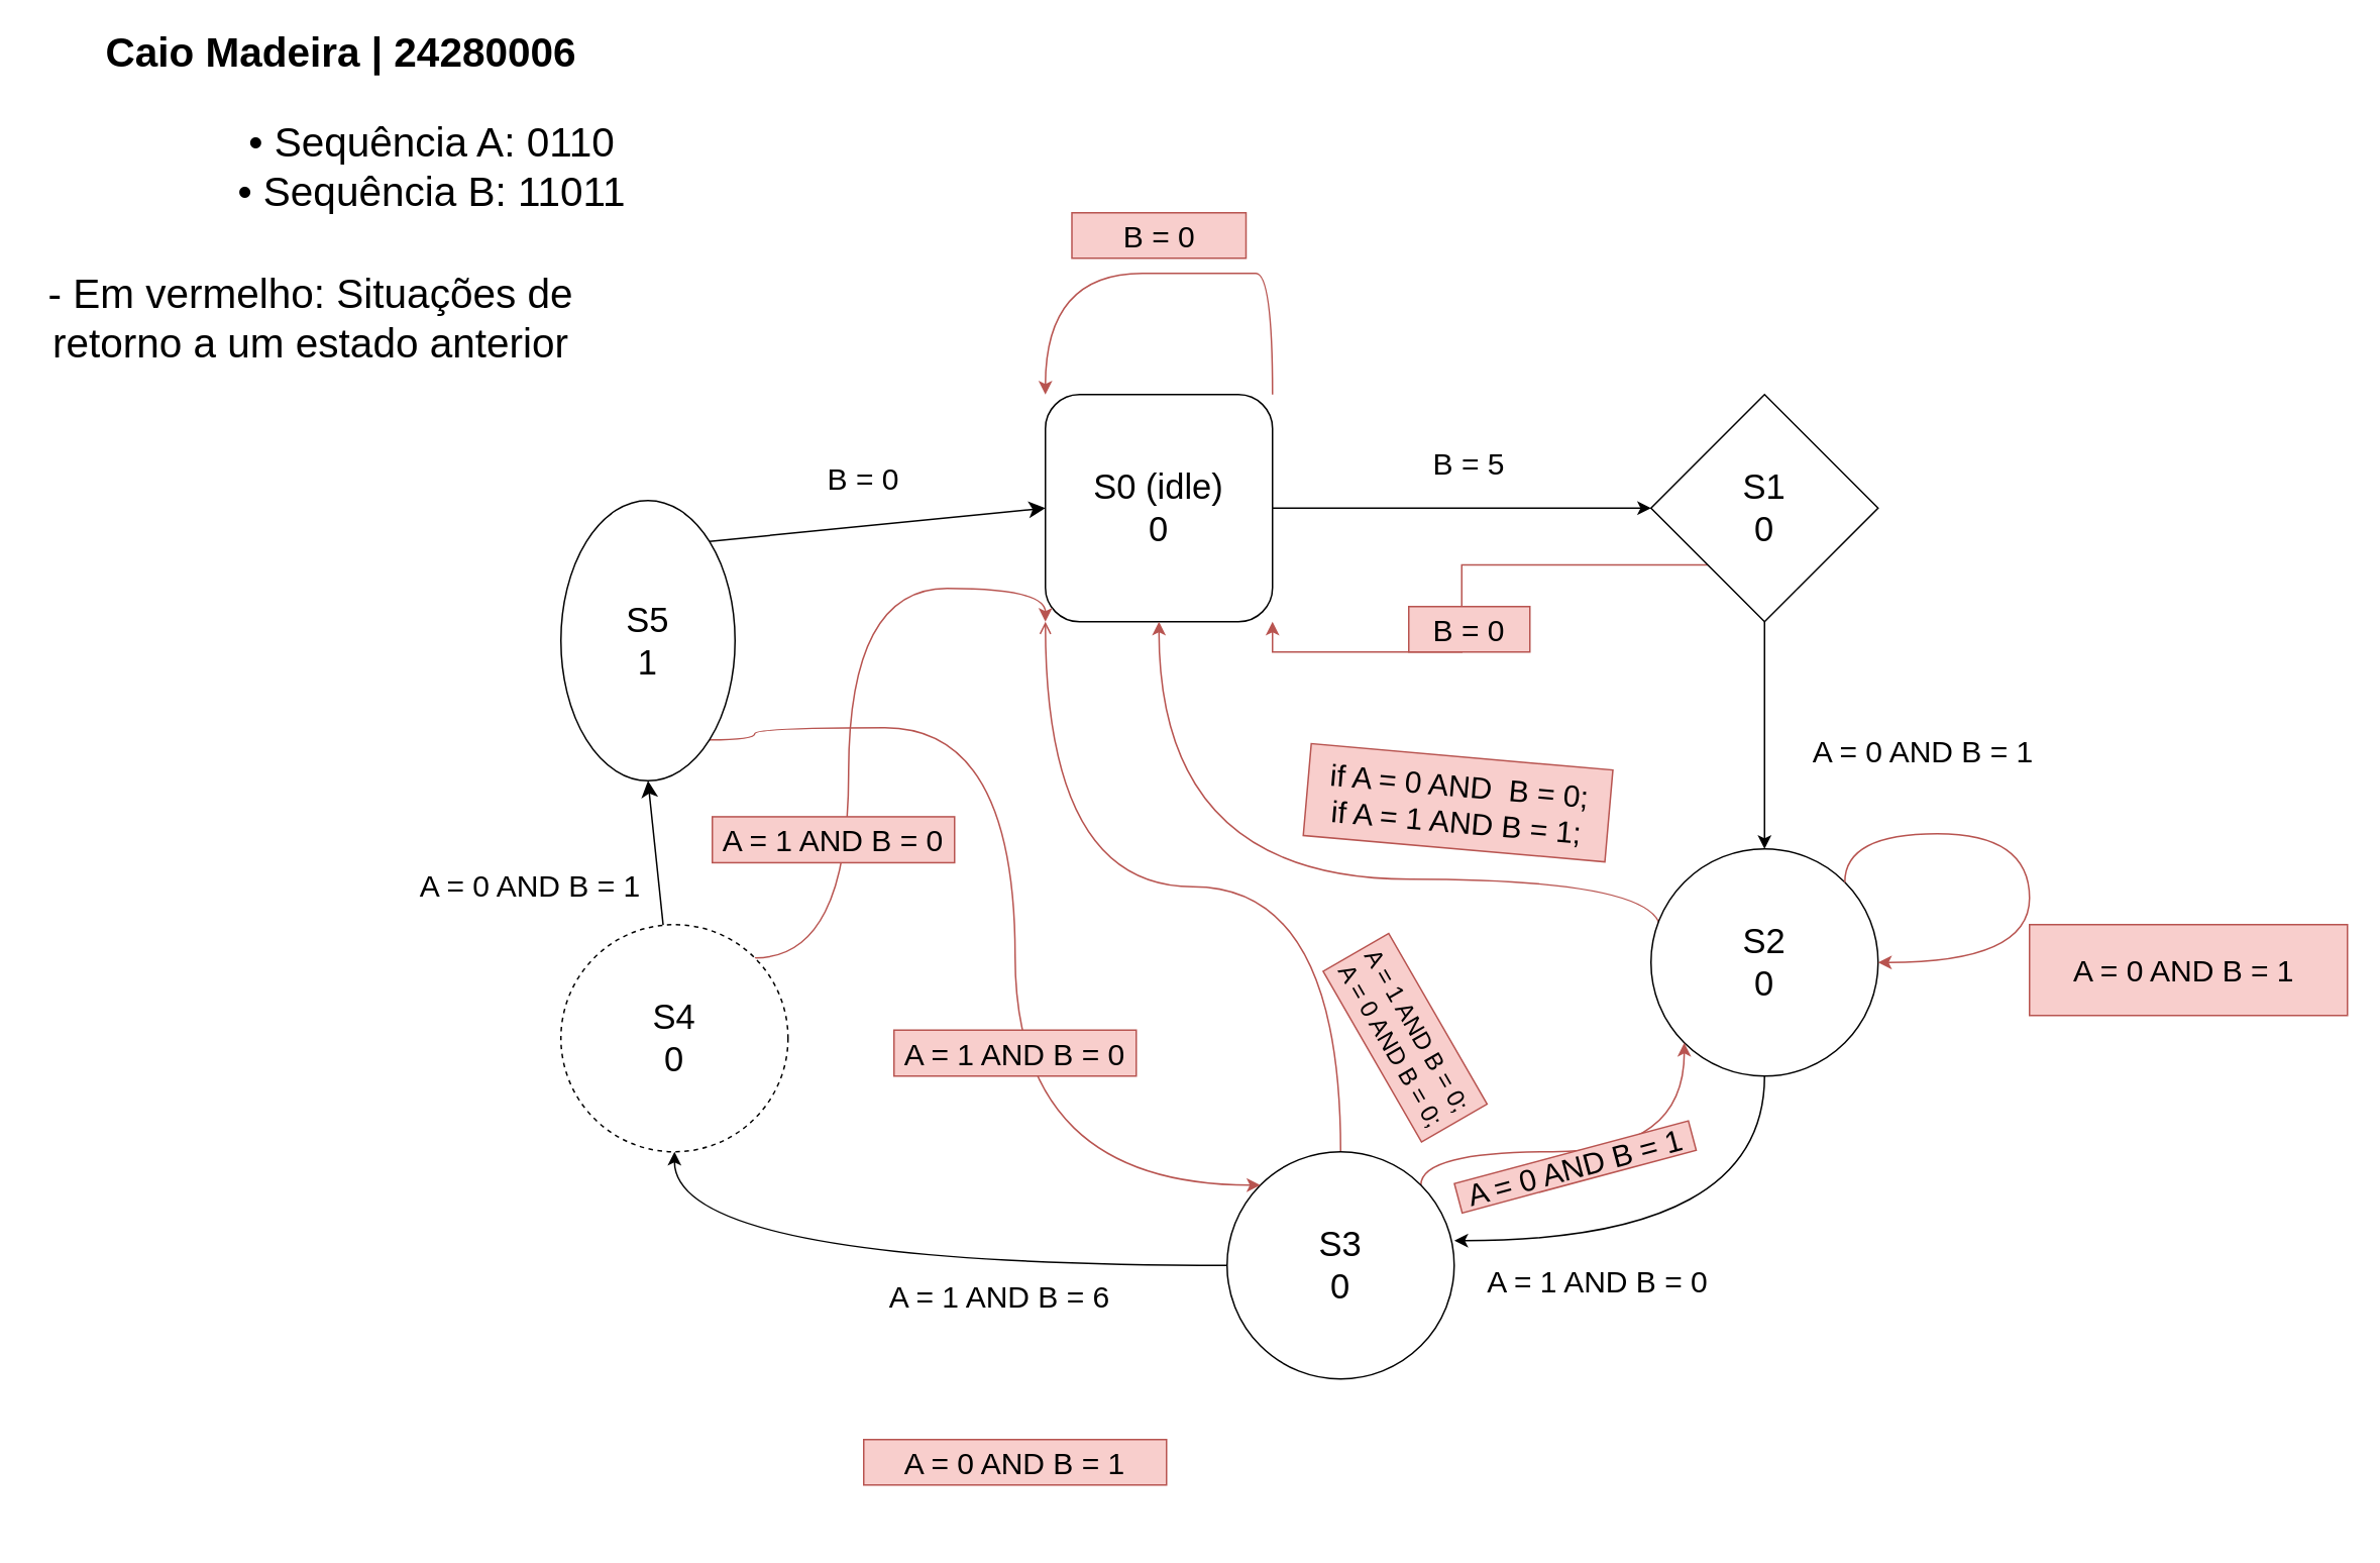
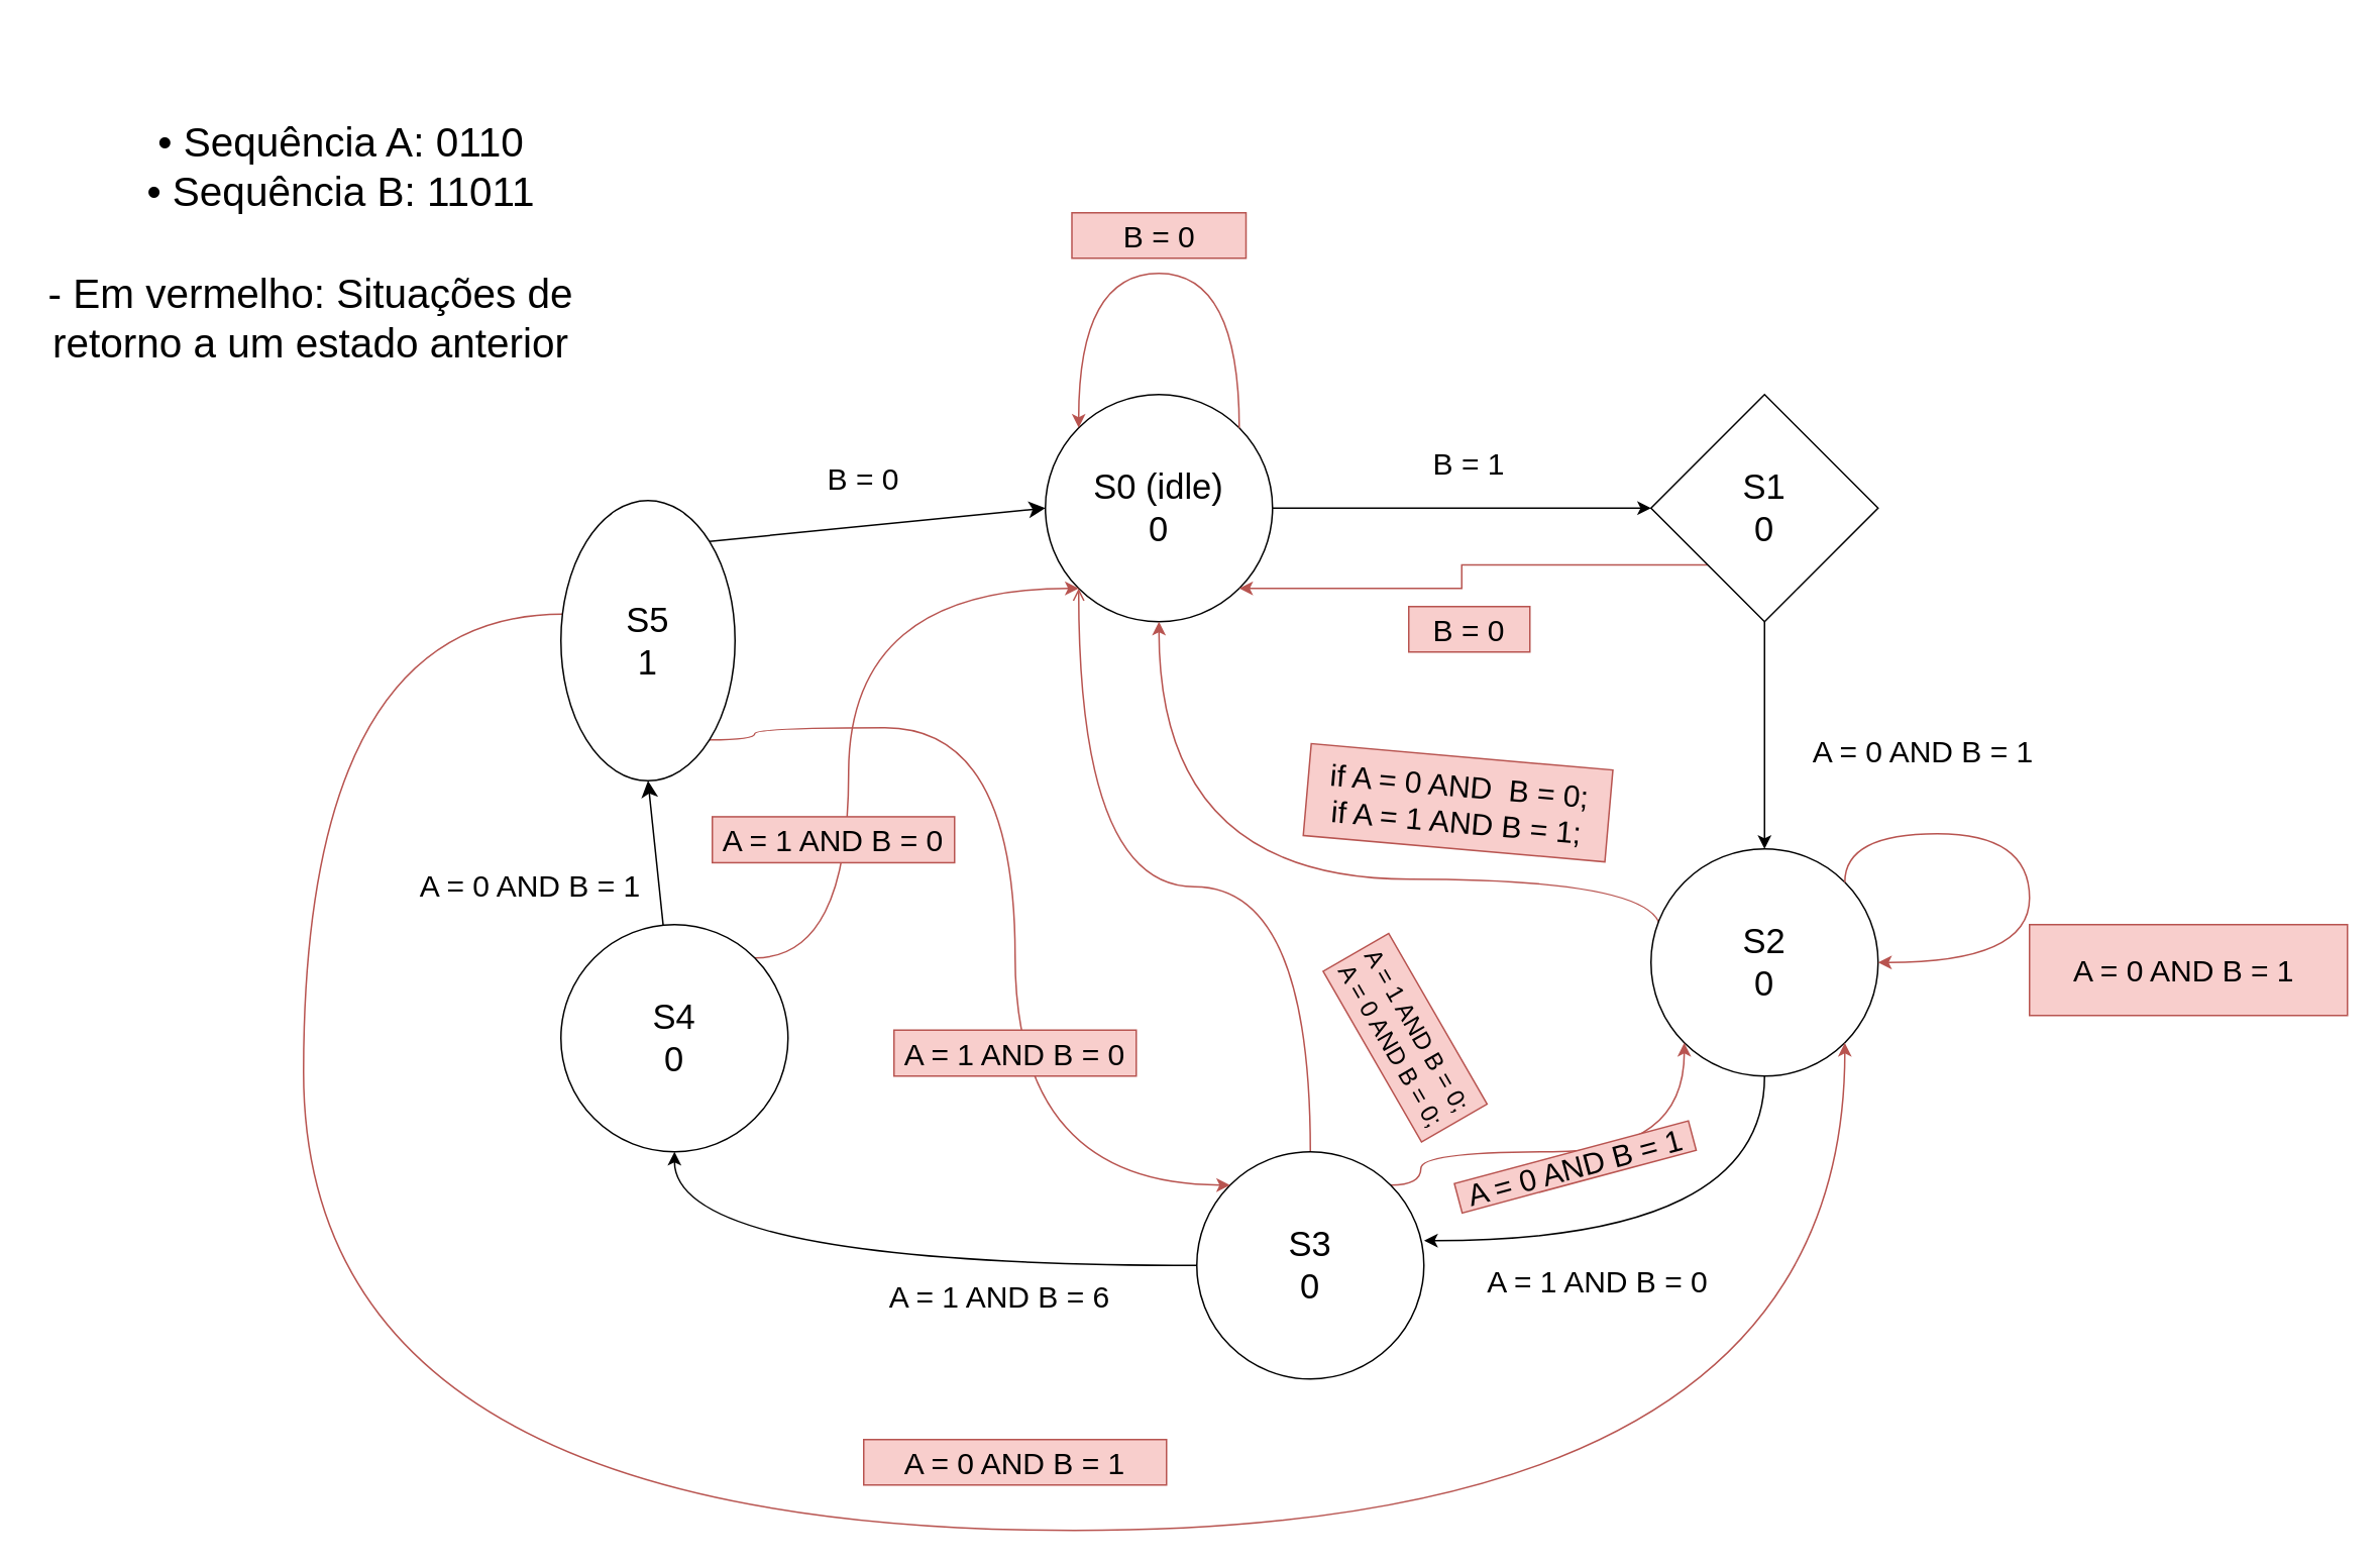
- <mxCell id="26" value="&lt;font style=&quot;font-size: 27px;&quot;&gt;&lt;b&gt;Caio Madeira | 24280006&lt;/b&gt;&lt;/font&gt;" style="text;html=1;align=center;verticalAlign=middle;whiteSpace=wrap;rounded=0;strokeWidth=2;" parent="1" vertex="1"><mxGeometry x="40" y="20" width="370" height="30" as="geometry" /></mxCell>
- <mxCell id="38" value="&lt;font style=&quot;font-size: 27px;&quot;&gt;• Sequência A: 0110&lt;br/&gt;• Sequência B: 11011&lt;/font&gt;" style="text;html=1;align=center;verticalAlign=middle;whiteSpace=wrap;rounded=0;strokeWidth=2;" parent="1" vertex="1"><mxGeometry x="100" y="70" width="370" height="80" as="geometry" /></mxCell>
+ <mxCell id="38" value="&lt;font style=&quot;font-size: 27px;&quot;&gt;• Sequência A: 0110&lt;br/&gt;• Sequência B: 11011&lt;/font&gt;" style="text;html=1;align=center;verticalAlign=middle;whiteSpace=wrap;rounded=0;strokeWidth=2;" parent="1" vertex="1"><mxGeometry x="40" y="70" width="370" height="80" as="geometry" /></mxCell>
- <mxCell id="7" value="&lt;span style=&quot;font-size: 20px;&quot;&gt;B = 5&lt;/span&gt;" style="text;html=1;align=center;verticalAlign=middle;whiteSpace=wrap;rounded=0;" parent="1" vertex="1"><mxGeometry x="940" y="290" width="60" height="30" as="geometry" /></mxCell>
+ <mxCell id="7" value="&lt;span style=&quot;font-size: 20px;&quot;&gt;B = 1&lt;/span&gt;" style="text;html=1;align=center;verticalAlign=middle;whiteSpace=wrap;rounded=0;" parent="1" vertex="1"><mxGeometry x="940" y="290" width="60" height="30" as="geometry" /></mxCell>
- <mxCell id="3" value="&lt;font style=&quot;font-size: 23px;&quot;&gt;S0 (idle)&lt;br&gt;0&lt;/font&gt;" style="whiteSpace=wrap;html=1;aspect=fixed;rounded=1;" parent="1" vertex="1"><mxGeometry x="690" y="260" width="150" height="150" as="geometry" /></mxCell>
+ <mxCell id="3" value="&lt;font style=&quot;font-size: 23px;&quot;&gt;S0 (idle)&lt;br&gt;0&lt;/font&gt;" style="ellipse;whiteSpace=wrap;html=1;aspect=fixed;" parent="1" vertex="1"><mxGeometry x="690" y="260" width="150" height="150" as="geometry" /></mxCell>
- <mxCell id="20" value="&lt;div&gt;&lt;span style=&quot;font-size: 23px;&quot;&gt;S4&lt;/span&gt;&lt;/div&gt;&lt;div&gt;&lt;span style=&quot;font-size: 23px;&quot;&gt;0&lt;/span&gt;&lt;/div&gt;" style="ellipse;whiteSpace=wrap;html=1;aspect=fixed;dashed=1;" parent="1" vertex="1"><mxGeometry x="370" y="610" width="150" height="150" as="geometry" /></mxCell>
+ <mxCell id="20" value="&lt;div&gt;&lt;span style=&quot;font-size: 23px;&quot;&gt;S4&lt;/span&gt;&lt;/div&gt;&lt;div&gt;&lt;span style=&quot;font-size: 23px;&quot;&gt;0&lt;/span&gt;&lt;/div&gt;" style="ellipse;whiteSpace=wrap;html=1;aspect=fixed;" parent="1" vertex="1"><mxGeometry x="370" y="610" width="150" height="150" as="geometry" /></mxCell>
- <mxCell id="15" value="&lt;span style=&quot;font-size: 23px;&quot;&gt;S3&lt;/span&gt;&lt;div&gt;&lt;span style=&quot;font-size: 23px;&quot;&gt;0&lt;/span&gt;&lt;/div&gt;" style="ellipse;whiteSpace=wrap;html=1;aspect=fixed;" parent="1" vertex="1"><mxGeometry x="810" y="760" width="150" height="150" as="geometry" /></mxCell>
+ <mxCell id="15" value="&lt;span style=&quot;font-size: 23px;&quot;&gt;S3&lt;/span&gt;&lt;div&gt;&lt;span style=&quot;font-size: 23px;&quot;&gt;0&lt;/span&gt;&lt;/div&gt;" style="ellipse;whiteSpace=wrap;html=1;aspect=fixed;" parent="1" vertex="1"><mxGeometry x="790" y="760" width="150" height="150" as="geometry" /></mxCell>
+ <mxCell id="29" style="edgeStyle=orthogonalEdgeStyle;rounded=0;orthogonalLoop=1;jettySize=auto;html=1;entryX=1;entryY=1;entryDx=0;entryDy=0;curved=1;fillColor=#f8cecc;strokeColor=#b85450;" parent="1" source="30" target="9" edge="1"><mxGeometry relative="1" as="geometry"><Array as="points"><mxPoint x="200" y="405" /><mxPoint x="200" y="1010" /><mxPoint x="1218" y="1010" /></Array></mxGeometry></mxCell>
